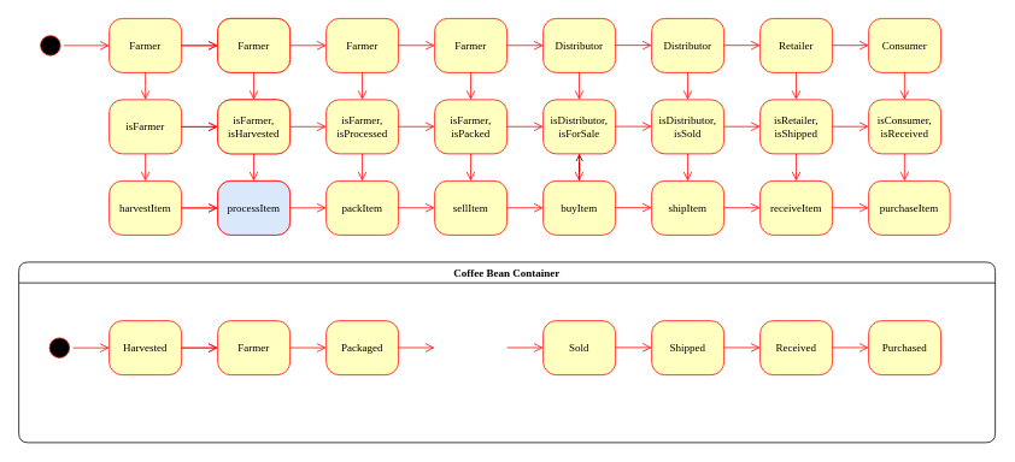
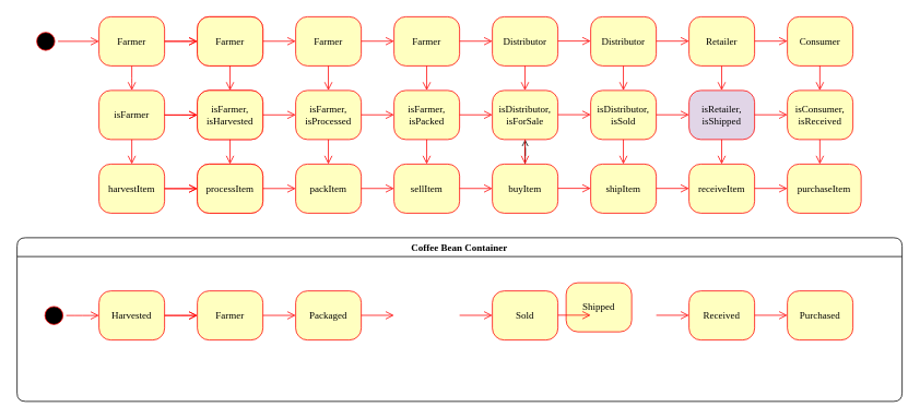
- <mxCell id="51" value="isRetailer,&lt;br&gt;isShipped" style="rounded=1;whiteSpace=wrap;html=1;arcSize=24;fillColor=#ffffc0;strokeColor=#ff0000;shadow=0;comic=0;labelBackgroundColor=none;fontFamily=Verdana;fontSize=12;fontColor=#000000;align=center;" vertex="1" parent="1"><mxGeometry x="840" y="110" width="80" height="60" as="geometry" /></mxCell>
+ <mxCell id="51" value="isRetailer,&lt;br&gt;isShipped" style="rounded=1;whiteSpace=wrap;html=1;arcSize=24;fillColor=#e1d5e7;strokeColor=#ff0000;shadow=0;comic=0;labelBackgroundColor=none;fontFamily=Verdana;fontSize=12;fontColor=#000000;align=center;" vertex="1" parent="1"><mxGeometry x="840" y="110" width="80" height="60" as="geometry" /></mxCell>
- <mxCell id="68" value="processItem" style="rounded=1;whiteSpace=wrap;html=1;arcSize=24;fillColor=#dae8fc;strokeColor=#ff0000;shadow=0;comic=0;labelBackgroundColor=none;fontFamily=Verdana;fontSize=12;fontColor=#000000;align=center;" vertex="1" parent="1"><mxGeometry x="240" y="200" width="80" height="60" as="geometry" /></mxCell>
+ <mxCell id="68" value="processItem" style="rounded=1;whiteSpace=wrap;html=1;arcSize=24;fillColor=#ffffc0;strokeColor=#ff0000;shadow=0;comic=0;labelBackgroundColor=none;fontFamily=Verdana;fontSize=12;fontColor=#000000;align=center;" vertex="1" parent="1"><mxGeometry x="240" y="200" width="80" height="60" as="geometry" /></mxCell>
- <mxCell id="15" value="Shipped" style="rounded=1;whiteSpace=wrap;html=1;arcSize=24;fillColor=#ffffc0;strokeColor=#ff0000;shadow=0;comic=0;labelBackgroundColor=none;fontFamily=Verdana;fontSize=12;fontColor=#000000;align=center;" vertex="1" parent="4"><mxGeometry x="700" y="65" width="80" height="60" as="geometry" /></mxCell>
+ <mxCell id="15" value="Shipped" style="rounded=1;whiteSpace=wrap;html=1;arcSize=24;fillColor=#ffffc0;strokeColor=#ff0000;shadow=0;comic=0;labelBackgroundColor=none;fontFamily=Verdana;fontSize=12;fontColor=#000000;align=center;" vertex="1" parent="4"><mxGeometry x="670" y="55" width="80" height="60" as="geometry" /></mxCell>
